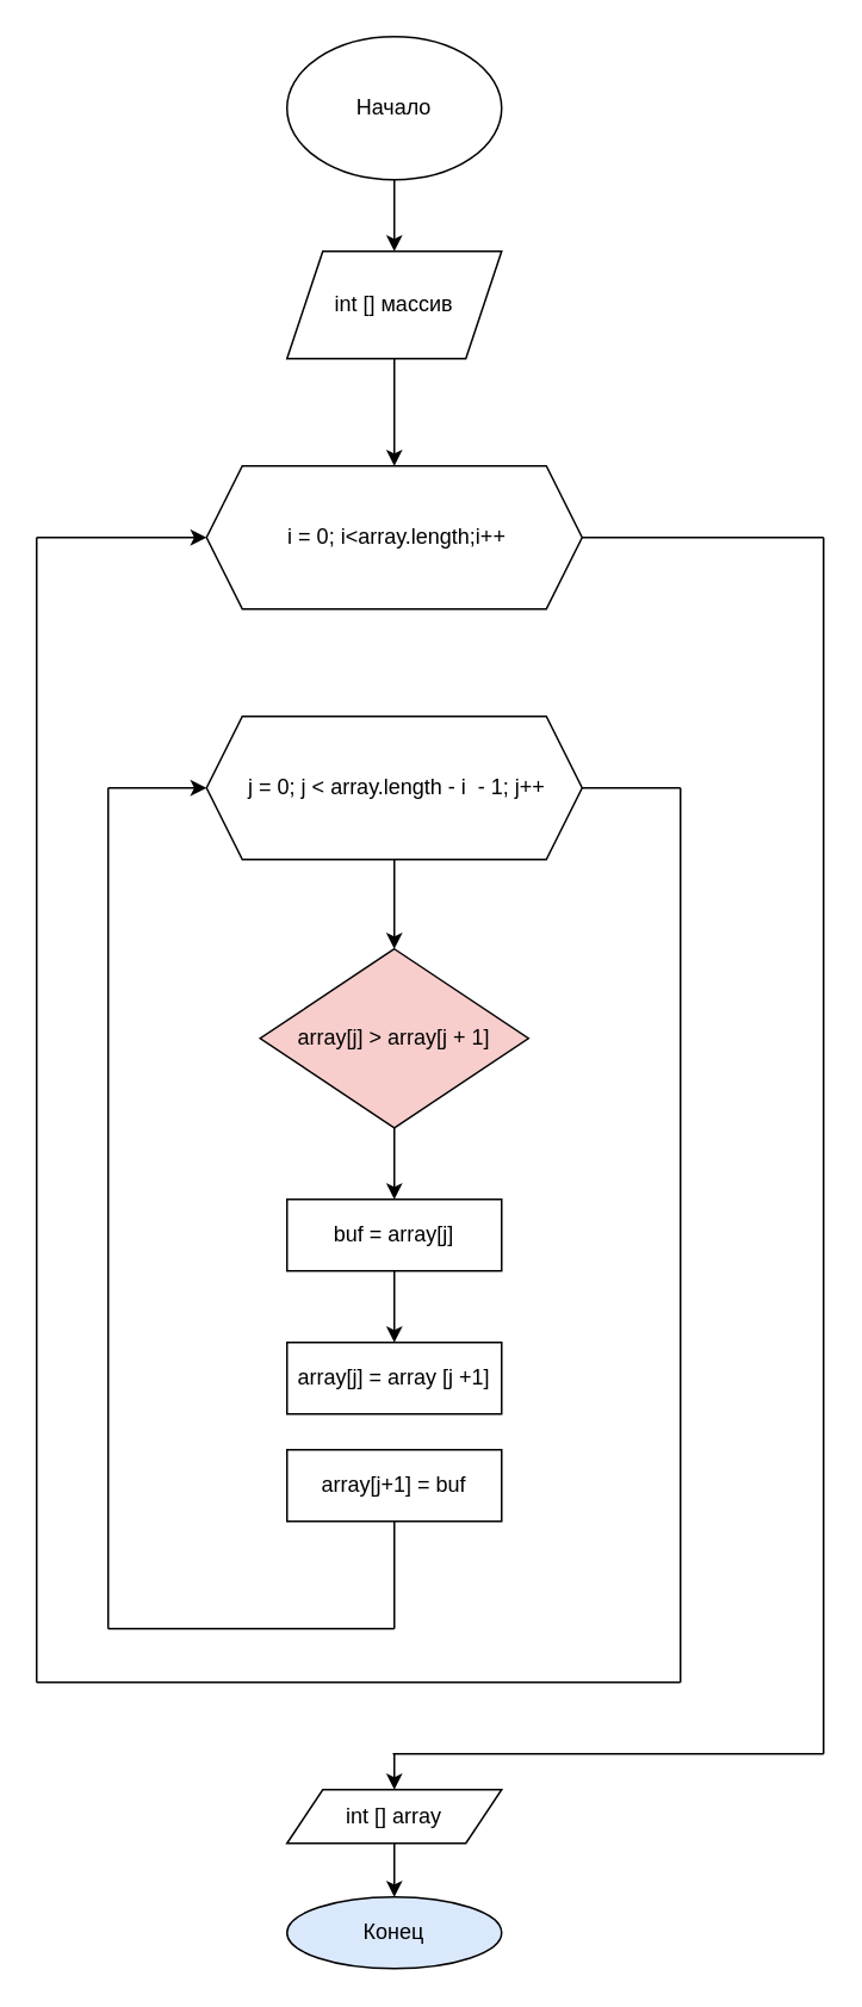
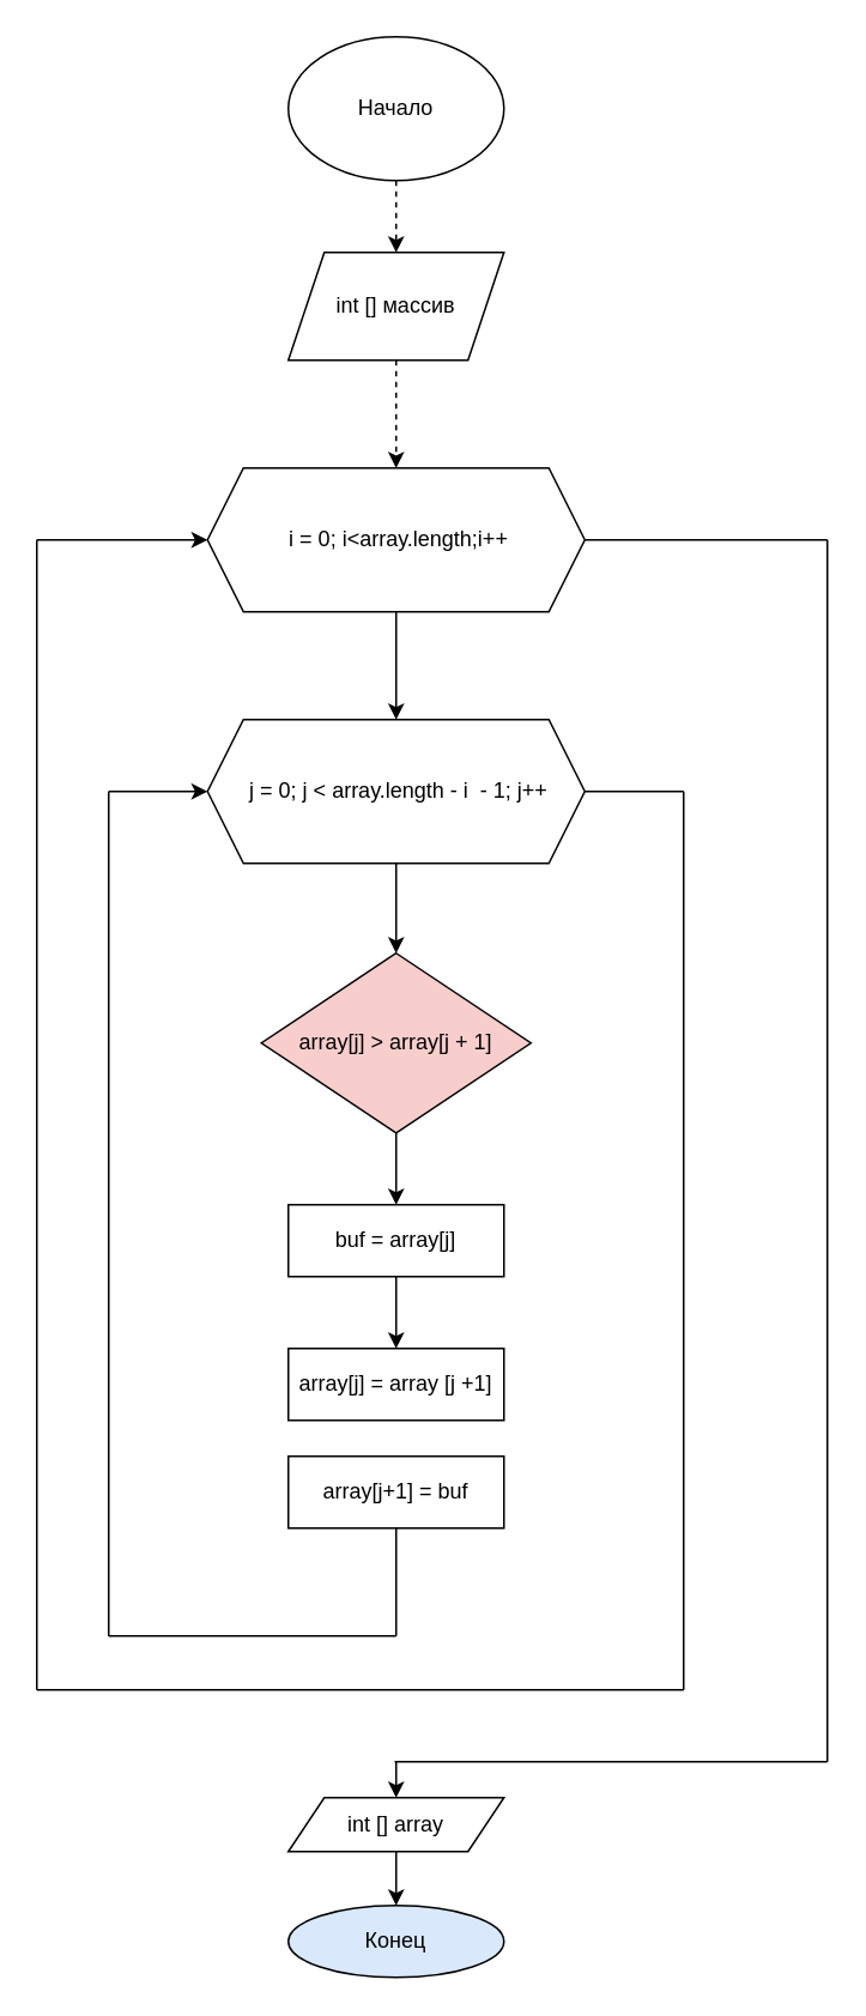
- <mxCell id="3" value="" style="endArrow=classic;html=1;rounded=0;exitX=0.5;exitY=1;exitDx=0;exitDy=0;" parent="1" source="2" target="4" edge="1"><mxGeometry width="50" height="50" relative="1" as="geometry"><mxPoint x="160" y="380" as="sourcePoint" /><mxPoint x="214" y="200" as="targetPoint" /></mxGeometry></mxCell>
+ <mxCell id="3" value="" style="endArrow=classic;html=1;rounded=0;exitX=0.5;exitY=1;exitDx=0;exitDy=0;dashed=1;" parent="1" source="2" target="4" edge="1"><mxGeometry width="50" height="50" relative="1" as="geometry"><mxPoint x="160" y="380" as="sourcePoint" /><mxPoint x="214" y="200" as="targetPoint" /></mxGeometry></mxCell>
- <mxCell id="5" value="" style="endArrow=classic;html=1;rounded=0;exitX=0.5;exitY=1;exitDx=0;exitDy=0;" parent="1" source="4" target="6" edge="1"><mxGeometry width="50" height="50" relative="1" as="geometry"><mxPoint x="160" y="280" as="sourcePoint" /><mxPoint x="210" y="260" as="targetPoint" /></mxGeometry></mxCell>
+ <mxCell id="5" value="" style="endArrow=classic;html=1;rounded=0;exitX=0.5;exitY=1;exitDx=0;exitDy=0;dashed=1;" parent="1" source="4" target="6" edge="1"><mxGeometry width="50" height="50" relative="1" as="geometry"><mxPoint x="160" y="280" as="sourcePoint" /><mxPoint x="210" y="260" as="targetPoint" /></mxGeometry></mxCell>
+ <mxCell id="8" value="" style="endArrow=classic;html=1;rounded=0;exitX=0.5;exitY=1;exitDx=0;exitDy=0;entryX=0.5;entryY=0;entryDx=0;entryDy=0;" parent="1" source="6" target="9" edge="1"><mxGeometry width="50" height="50" relative="1" as="geometry"><mxPoint x="180" y="440" as="sourcePoint" /><mxPoint x="214" y="410" as="targetPoint" /></mxGeometry></mxCell>
